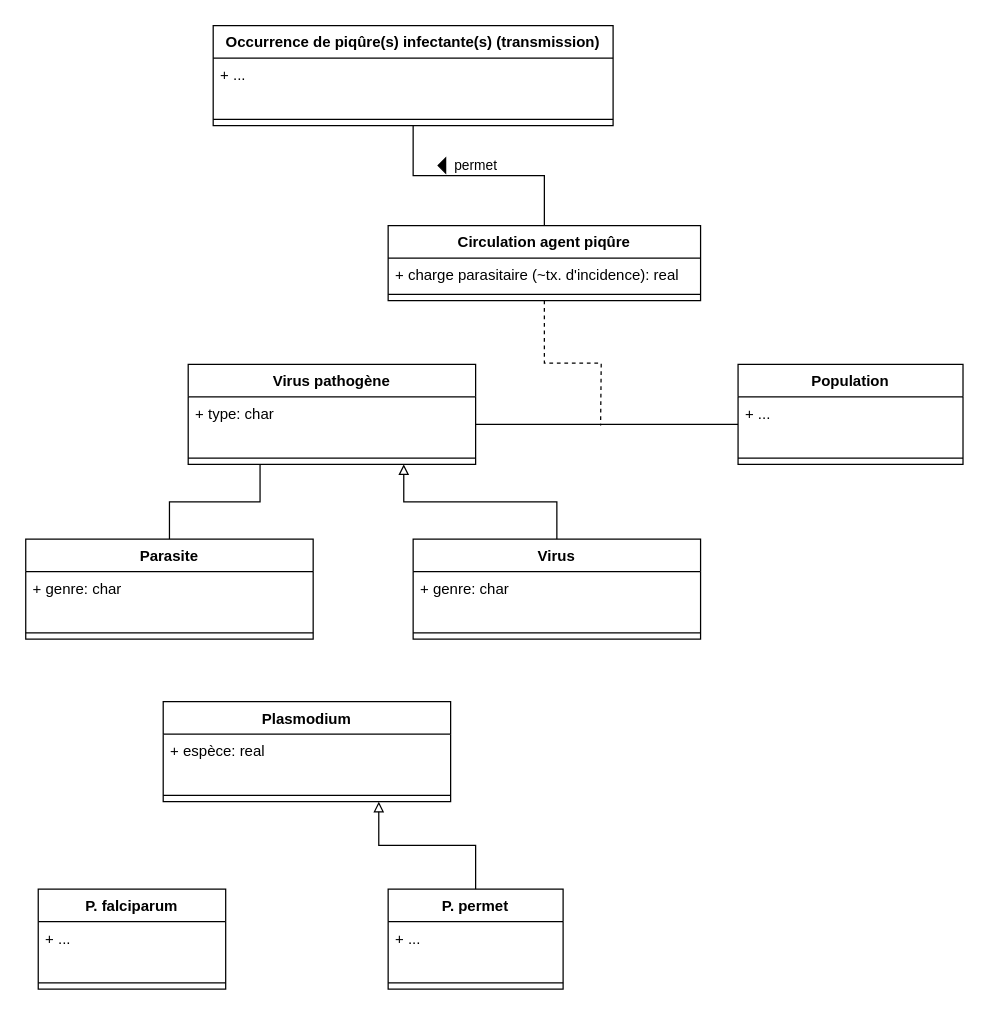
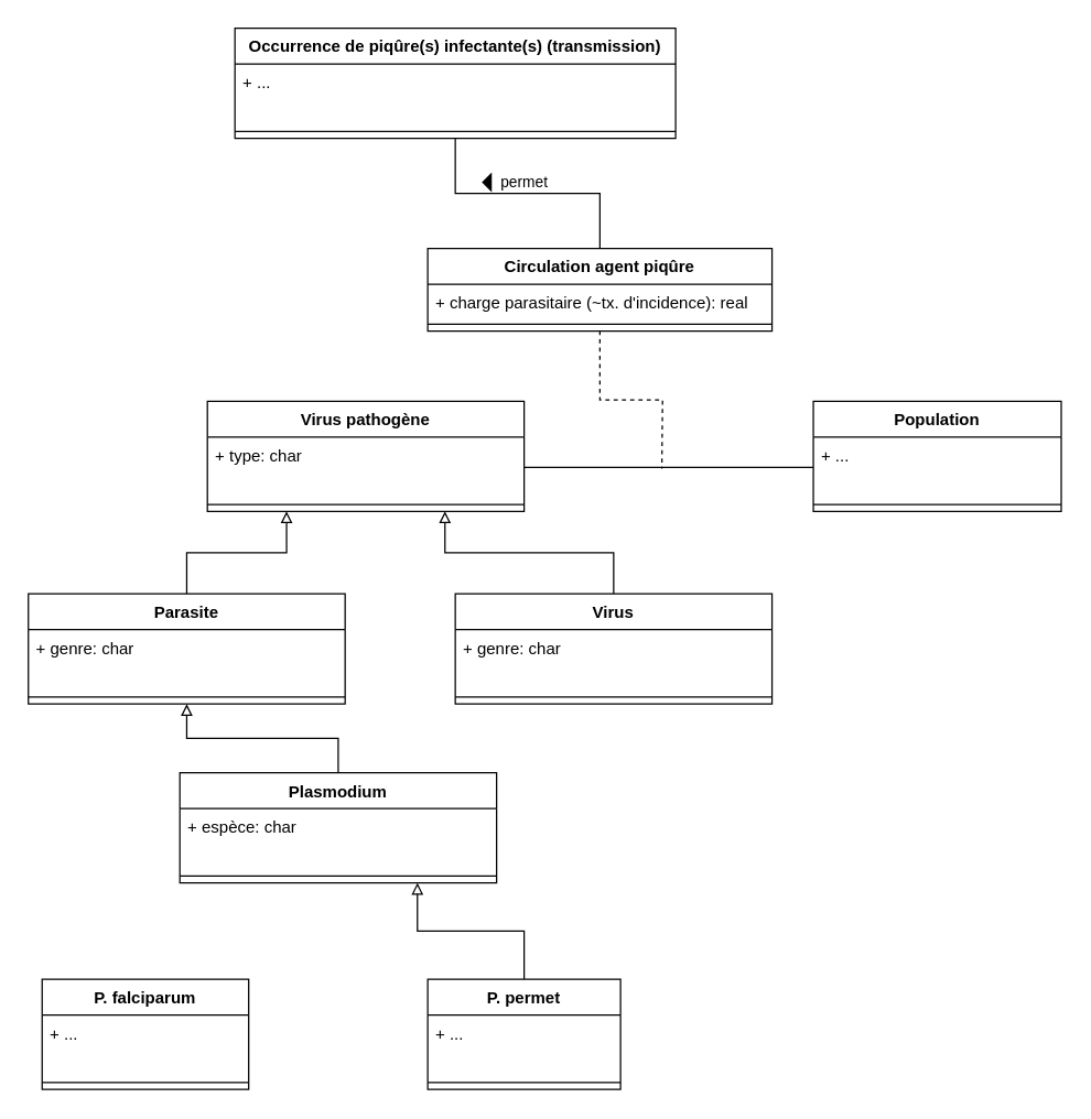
- <mxCell id="25" style="edgeStyle=orthogonalEdgeStyle;rounded=0;orthogonalLoop=1;jettySize=auto;html=1;exitX=0.5;exitY=0;exitDx=0;exitDy=0;entryX=0.25;entryY=1;entryDx=0;entryDy=0;endArrow=none;endFill=0;" edge="1" parent="1" source="26" target="7"><mxGeometry relative="1" as="geometry" /></mxCell>
+ <mxCell id="25" style="edgeStyle=orthogonalEdgeStyle;rounded=0;orthogonalLoop=1;jettySize=auto;html=1;exitX=0.5;exitY=0;exitDx=0;exitDy=0;entryX=0.25;entryY=1;entryDx=0;entryDy=0;endArrow=block;endFill=0;" edge="1" parent="1" source="26" target="7"><mxGeometry relative="1" as="geometry" /></mxCell>
+ <mxCell id="14" style="edgeStyle=orthogonalEdgeStyle;rounded=0;orthogonalLoop=1;jettySize=auto;html=1;exitX=0.5;exitY=0;exitDx=0;exitDy=0;entryX=0.5;entryY=1;entryDx=0;entryDy=0;endArrow=block;endFill=0;" edge="1" parent="1" source="15" target="26"><mxGeometry relative="1" as="geometry" /></mxCell>
- <mxCell id="16" value="+ espèce: real" style="text;strokeColor=none;fillColor=none;align=left;verticalAlign=top;spacingLeft=4;spacingRight=4;overflow=hidden;rotatable=0;points=[[0,0.5],[1,0.5]];portConstraint=eastwest;" vertex="1" parent="15"><mxGeometry y="26" width="230" height="44" as="geometry" /></mxCell>
+ <mxCell id="16" value="+ espèce: char" style="text;strokeColor=none;fillColor=none;align=left;verticalAlign=top;spacingLeft=4;spacingRight=4;overflow=hidden;rotatable=0;points=[[0,0.5],[1,0.5]];portConstraint=eastwest;" vertex="1" parent="15"><mxGeometry y="26" width="230" height="44" as="geometry" /></mxCell>
